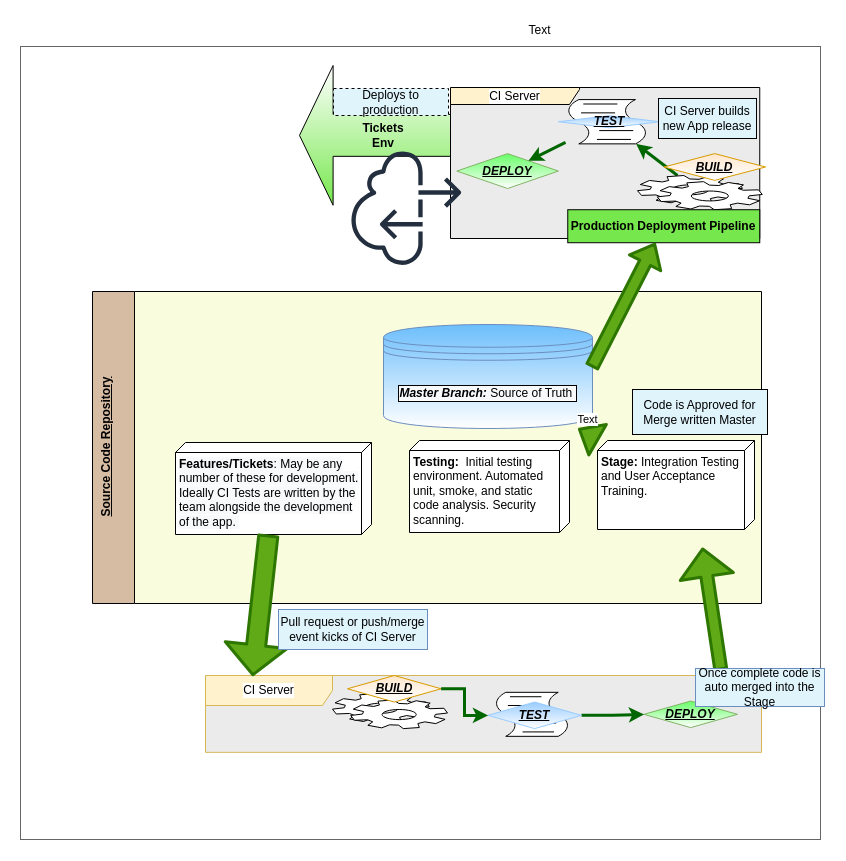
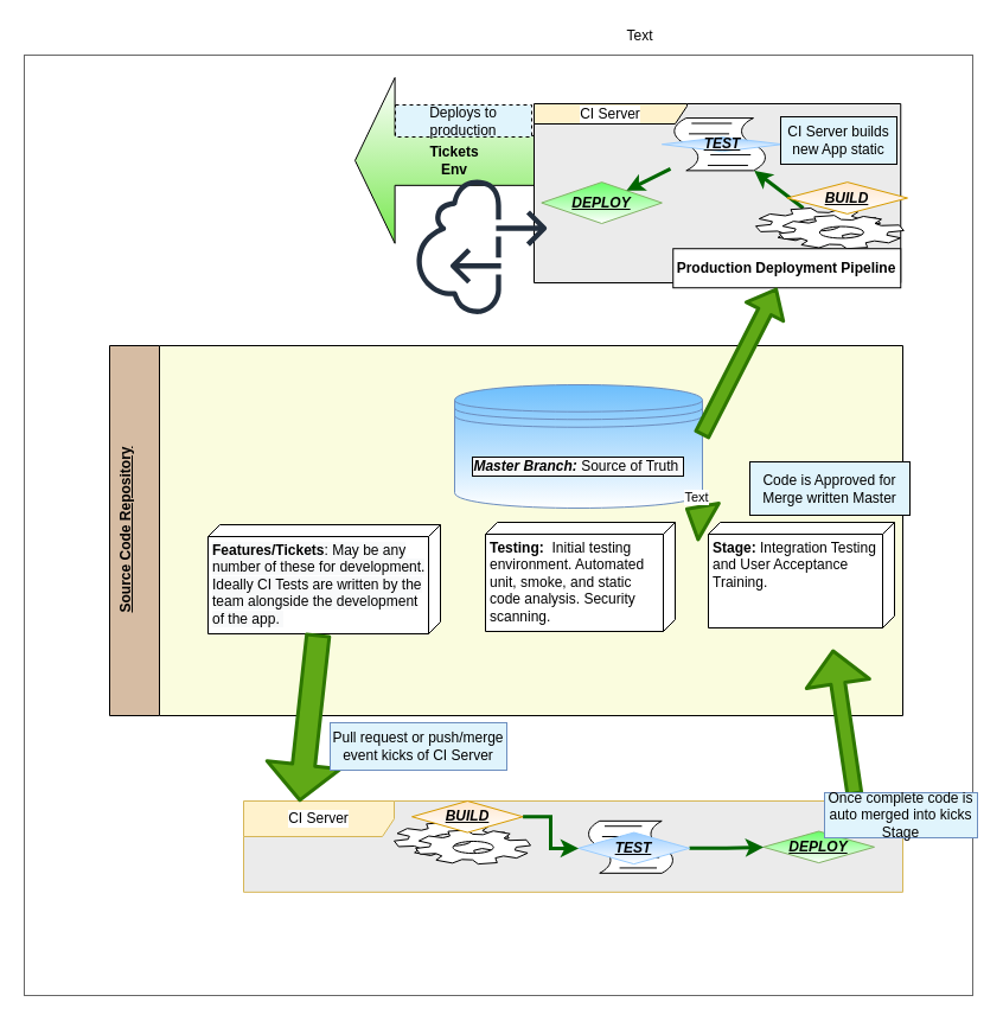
- <mxCell id="45" value="CI Server builds new App release" style="rounded=0;whiteSpace=wrap;html=1;labelBackgroundColor=none;strokeColor=#000000;fillColor=#E0F4FC;gradientColor=none;fontColor=#000000;align=center;" vertex="1" parent="39"><mxGeometry x="658" y="98" width="98" height="40" as="geometry" /></mxCell>
+ <mxCell id="45" value="CI Server builds new App static" style="rounded=0;whiteSpace=wrap;html=1;labelBackgroundColor=none;strokeColor=#000000;fillColor=#E0F4FC;gradientColor=none;fontColor=#000000;align=center;" vertex="1" parent="39"><mxGeometry x="658" y="98" width="98" height="40" as="geometry" /></mxCell>
- <mxCell id="23" value="&lt;b&gt;Production Deployment Pipeline&lt;/b&gt;" style="rounded=0;whiteSpace=wrap;html=1;labelBackgroundColor=none;align=center;fillColor=#76e84d;" vertex="1" parent="12"><mxGeometry x="567.26" y="209.23" width="192" height="33" as="geometry" /></mxCell>
+ <mxCell id="23" value="&lt;b&gt;Production Deployment Pipeline&lt;/b&gt;" style="rounded=0;whiteSpace=wrap;html=1;labelBackgroundColor=none;align=center;" vertex="1" parent="12"><mxGeometry x="567.26" y="209.23" width="192" height="33" as="geometry" /></mxCell>
- <mxCell id="40" value="Once complete code is auto merged into the Stage" style="rounded=0;whiteSpace=wrap;html=1;labelBackgroundColor=none;align=center;strokeColor=#6c8ebf;fillColor=#E0F4FC;" vertex="1" parent="39"><mxGeometry x="695" y="668" width="129" height="38" as="geometry" /></mxCell>
+ <mxCell id="40" value="Once complete code is auto merged into kicks Stage" style="rounded=0;whiteSpace=wrap;html=1;labelBackgroundColor=none;align=center;strokeColor=#6c8ebf;fillColor=#E0F4FC;" vertex="1" parent="39"><mxGeometry x="695" y="668" width="129" height="38" as="geometry" /></mxCell>
